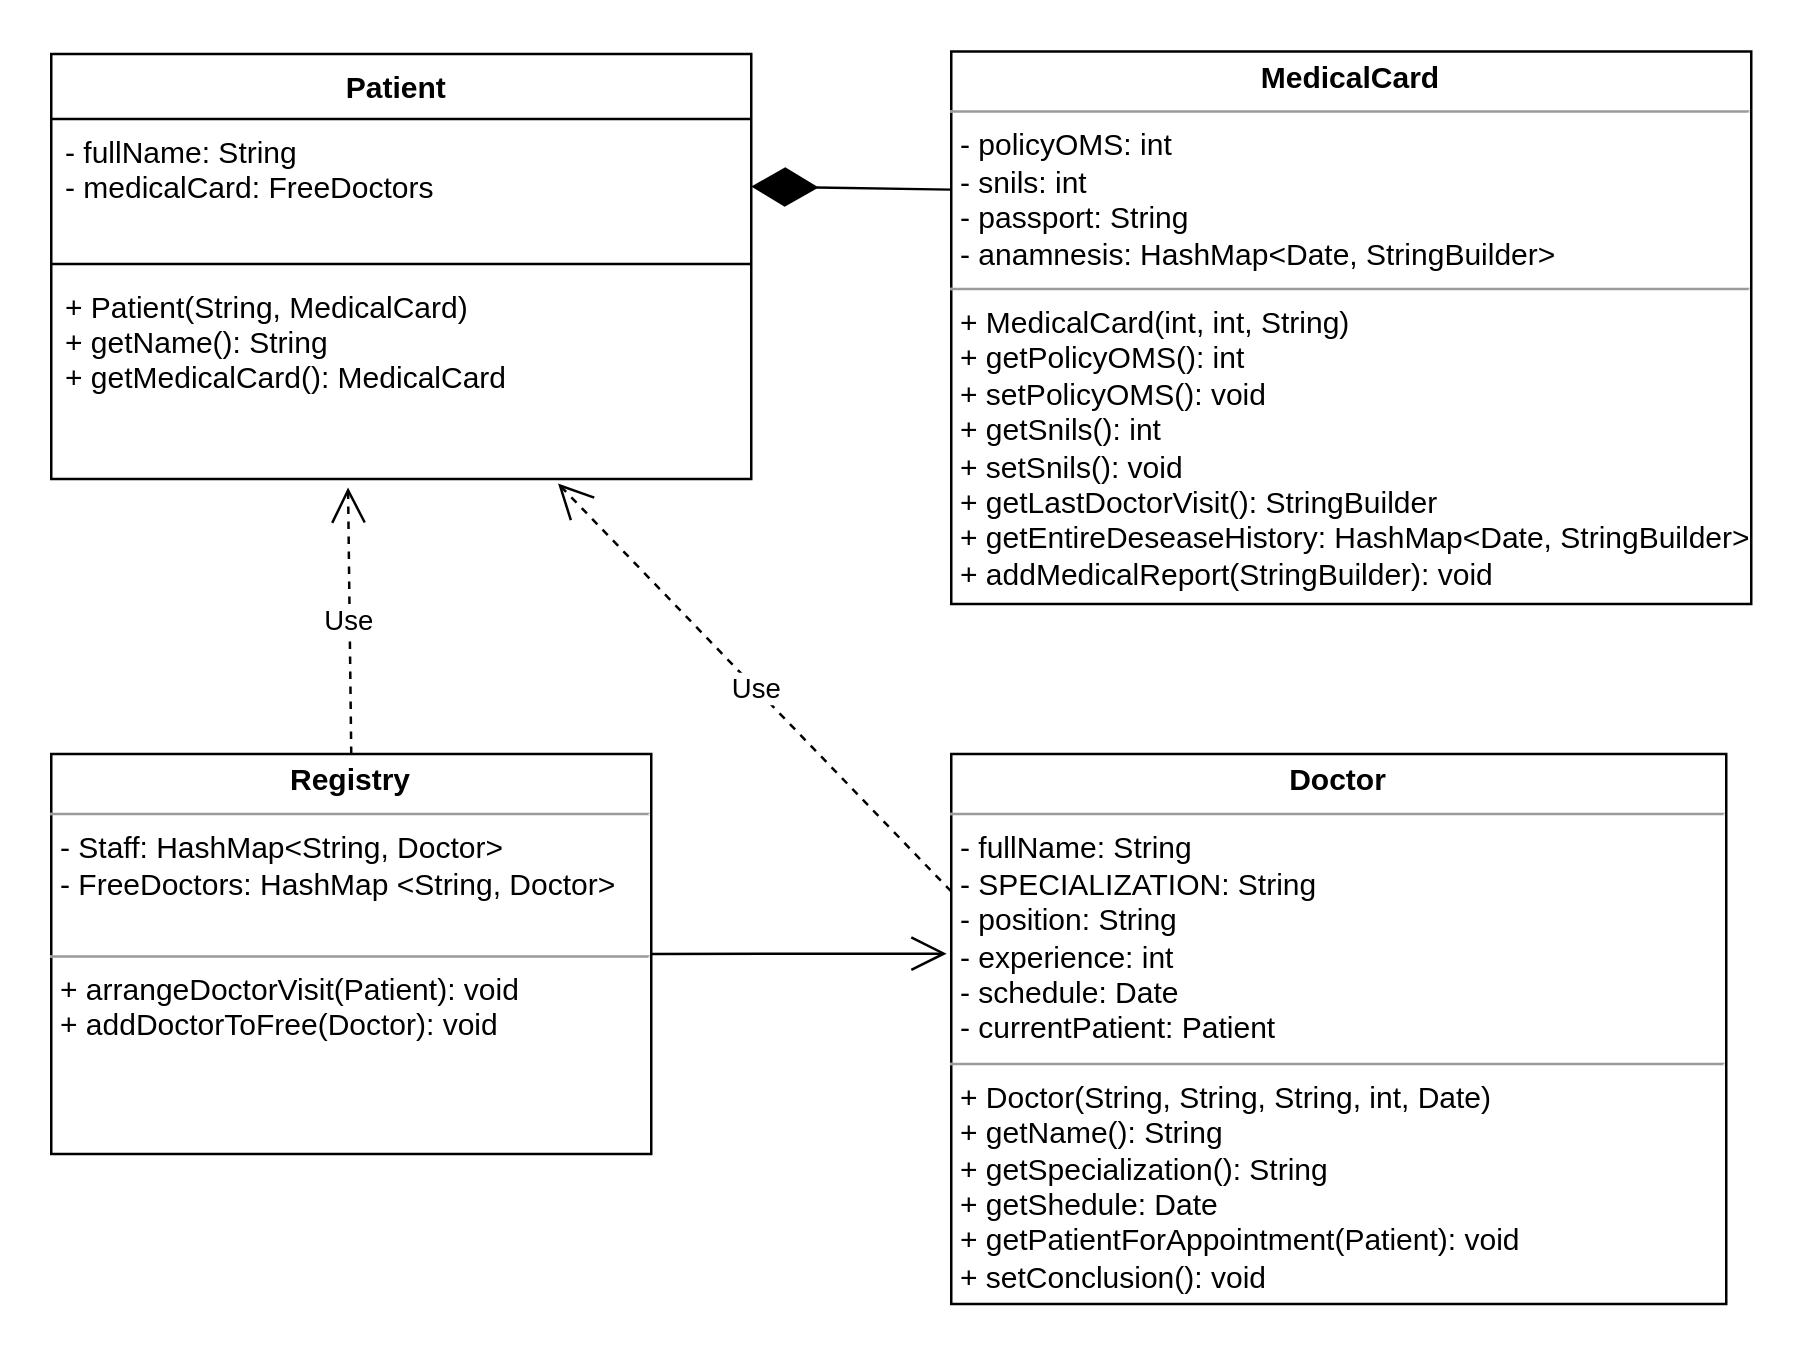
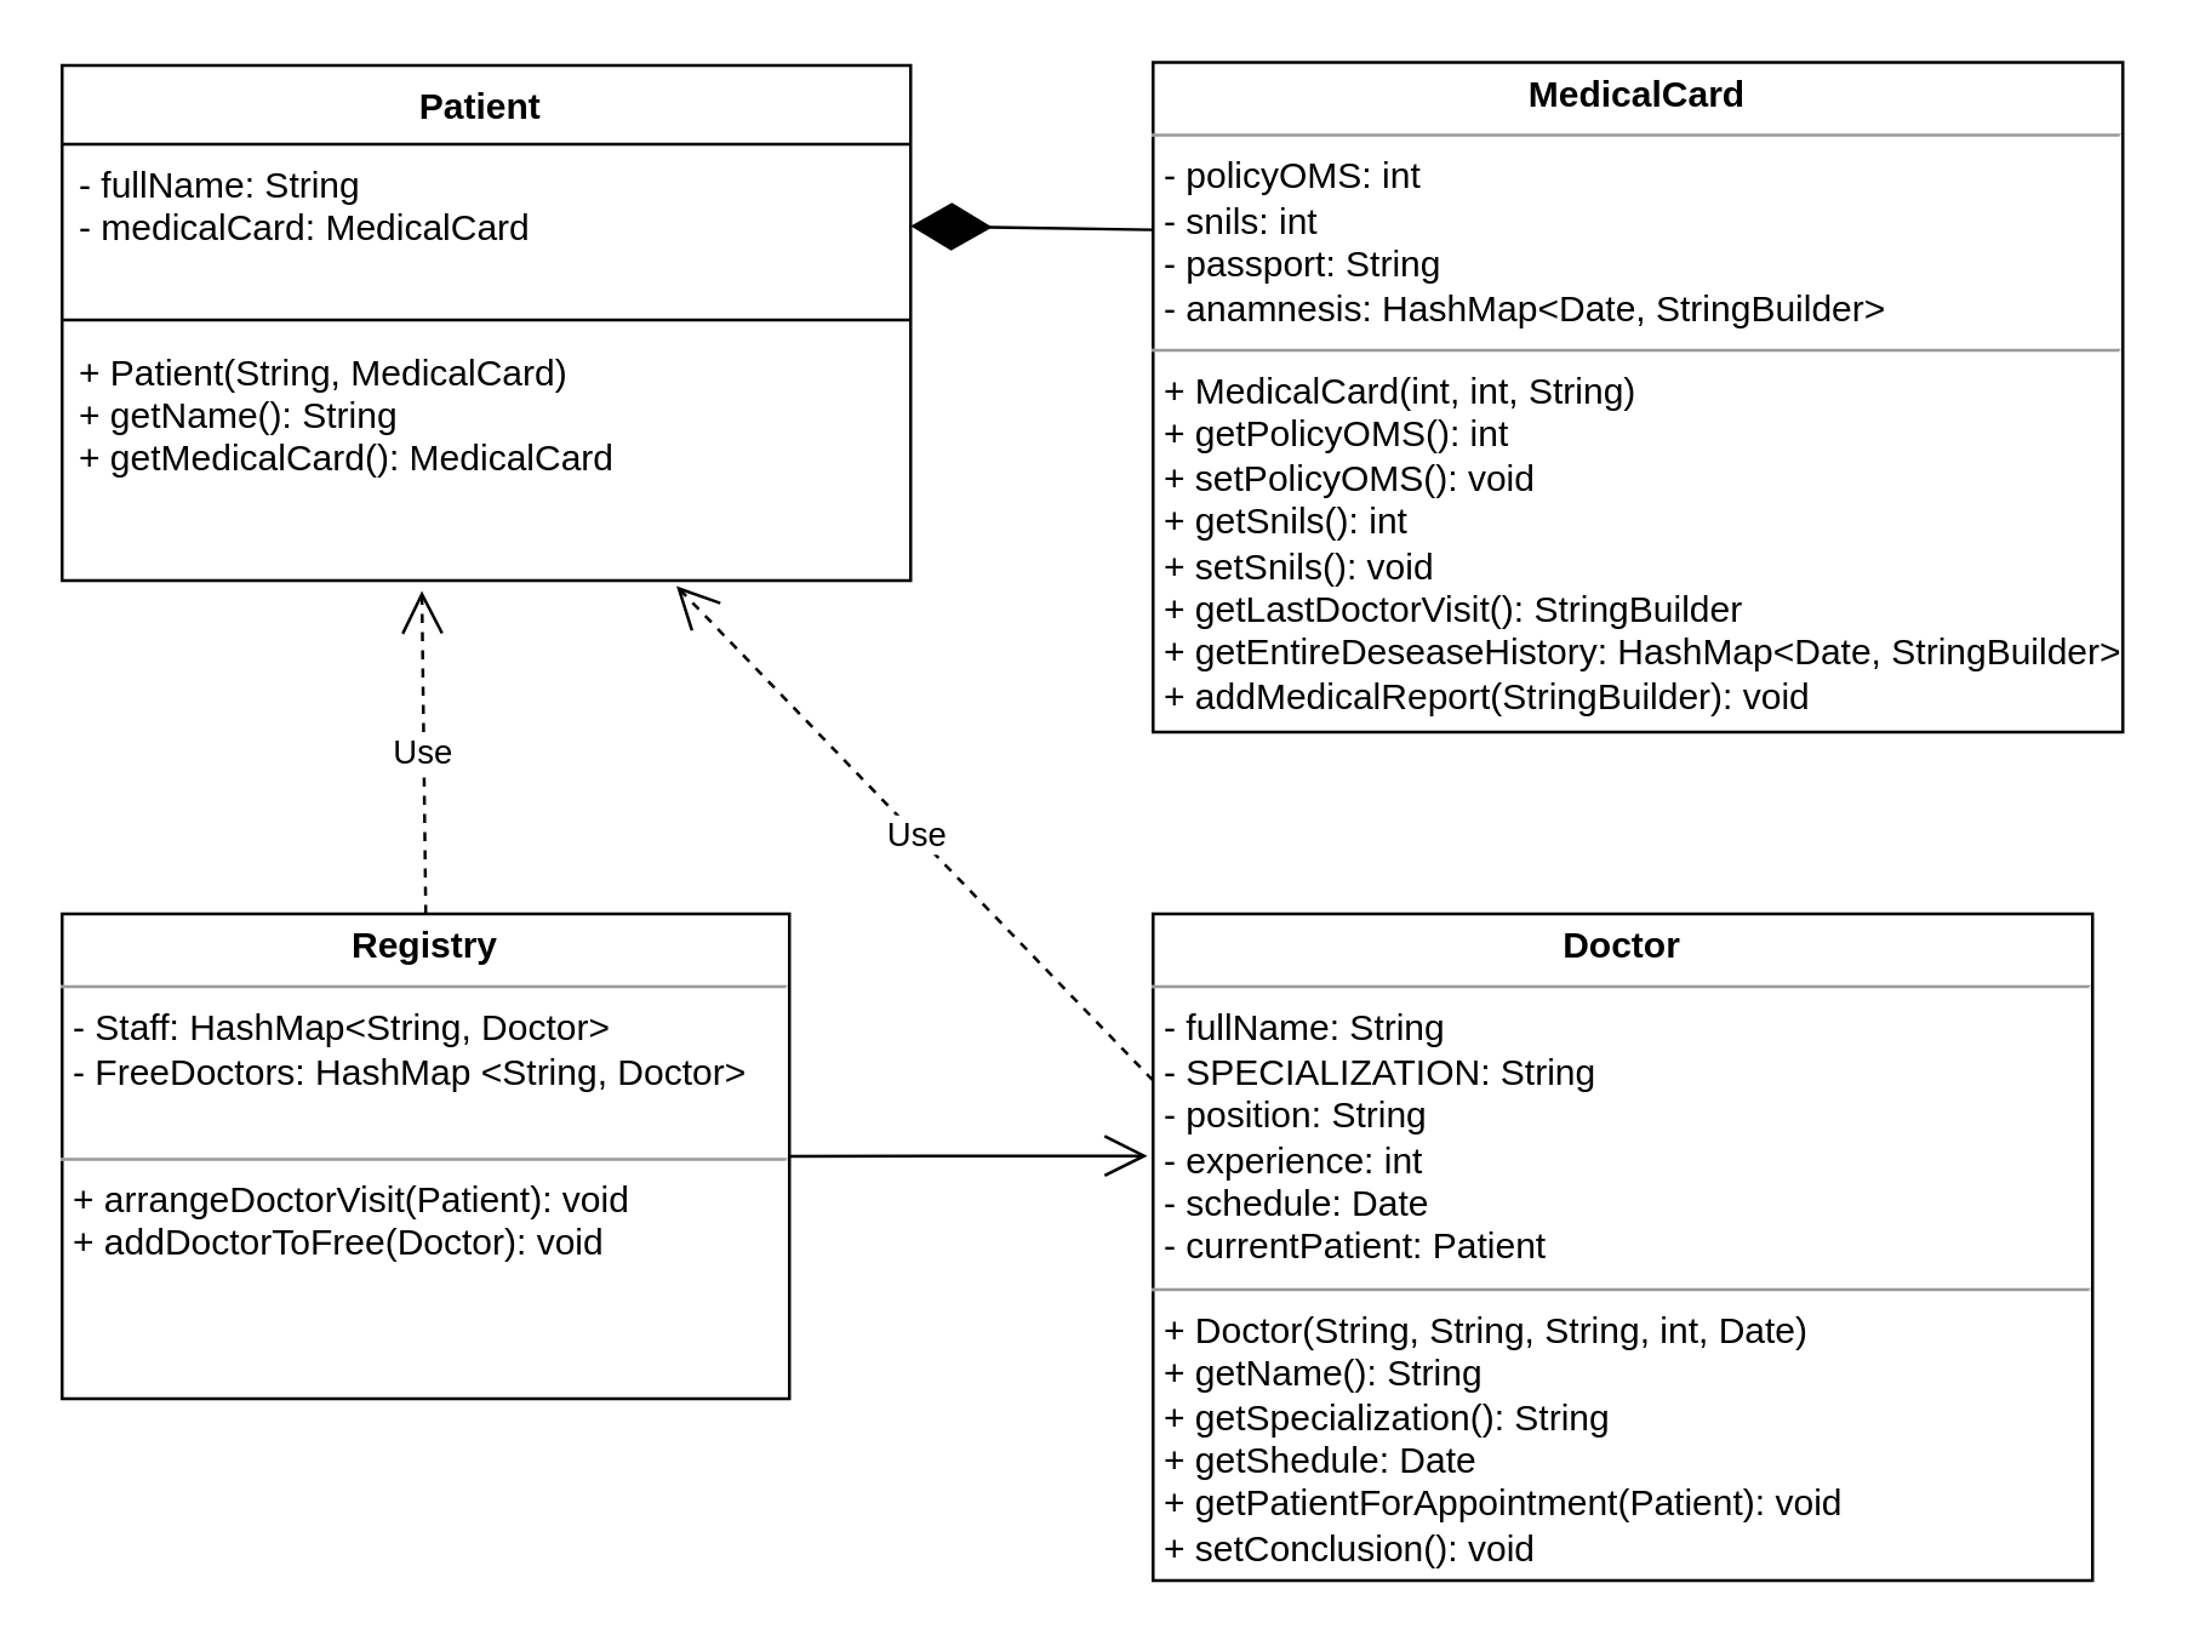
- <mxCell id="3" value="- fullName: String&#10;- medicalCard: FreeDoctors&#10;" style="text;strokeColor=none;fillColor=none;align=left;verticalAlign=top;spacingLeft=4;spacingRight=4;overflow=hidden;rotatable=0;points=[[0,0.5],[1,0.5]];portConstraint=eastwest;" parent="2" vertex="1"><mxGeometry y="26" width="280" height="54" as="geometry" /></mxCell>
+ <mxCell id="3" value="- fullName: String&#10;- medicalCard: MedicalCard&#10;" style="text;strokeColor=none;fillColor=none;align=left;verticalAlign=top;spacingLeft=4;spacingRight=4;overflow=hidden;rotatable=0;points=[[0,0.5],[1,0.5]];portConstraint=eastwest;" parent="2" vertex="1"><mxGeometry y="26" width="280" height="54" as="geometry" /></mxCell>
